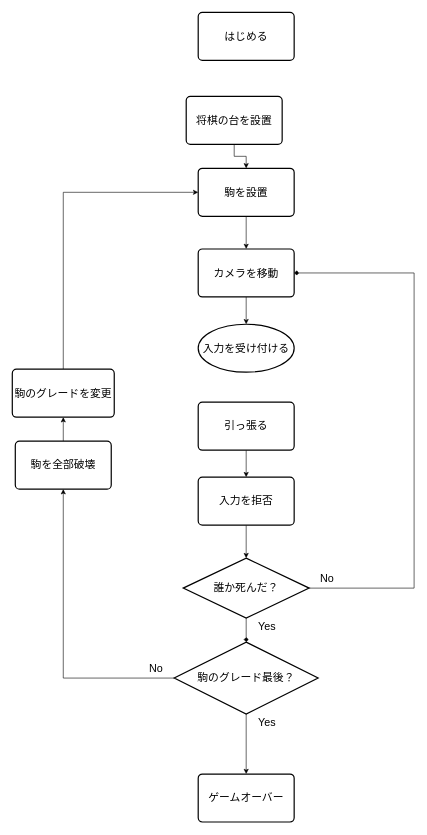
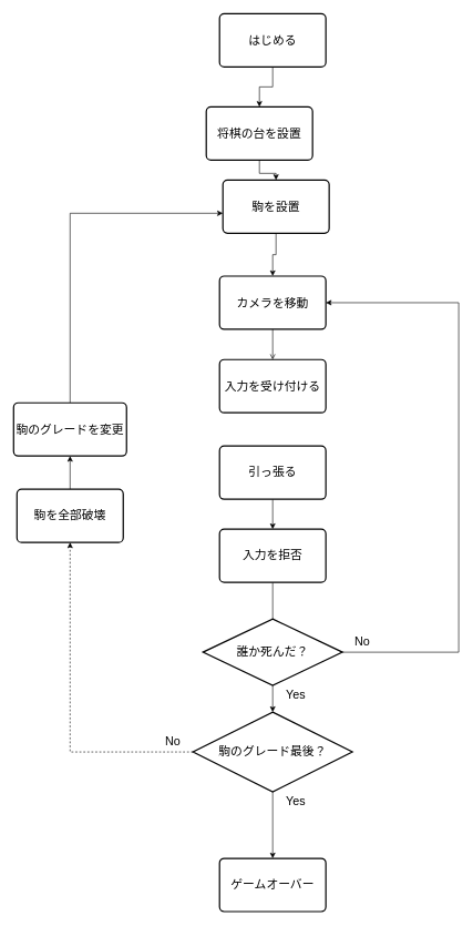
+ <mxCell id="2" style="edgeStyle=orthogonalEdgeStyle;rounded=0;orthogonalLoop=1;jettySize=auto;html=1;" edge="1" parent="1" source="3" target="5"><mxGeometry relative="1" as="geometry" /></mxCell>
- <mxCell id="7" value="&lt;span style=&quot;font-size: 18px;&quot;&gt;駒を設置&lt;/span&gt;" style="rounded=1;whiteSpace=wrap;html=1;absoluteArcSize=1;arcSize=14;strokeWidth=2;" vertex="1" parent="1"><mxGeometry x="330" y="280" width="160" height="80" as="geometry" /></mxCell>
+ <mxCell id="7" value="&lt;span style=&quot;font-size: 18px;&quot;&gt;駒を設置&lt;/span&gt;" style="rounded=1;whiteSpace=wrap;html=1;absoluteArcSize=1;arcSize=14;strokeWidth=2;" vertex="1" parent="1"><mxGeometry x="335" y="270" width="160" height="80" as="geometry" /></mxCell>
- <mxCell id="13" style="edgeStyle=orthogonalEdgeStyle;rounded=0;orthogonalLoop=1;jettySize=auto;html=1;endArrow=diamond;" edge="1" parent="1" source="15" target="9"><mxGeometry relative="1" as="geometry"><Array as="points"><mxPoint x="690" y="980" /><mxPoint x="690" y="454.5" /></Array></mxGeometry></mxCell>
+ <mxCell id="13" style="edgeStyle=orthogonalEdgeStyle;rounded=0;orthogonalLoop=1;jettySize=auto;html=1;" edge="1" parent="1" source="15" target="9"><mxGeometry relative="1" as="geometry"><Array as="points"><mxPoint x="690" y="980" /><mxPoint x="690" y="454.5" /></Array></mxGeometry></mxCell>
- <mxCell id="8" style="edgeStyle=orthogonalEdgeStyle;rounded=0;orthogonalLoop=1;jettySize=auto;html=1;" edge="1" parent="1" source="9" target="10"><mxGeometry relative="1" as="geometry" /></mxCell>
+ <mxCell id="8" style="edgeStyle=orthogonalEdgeStyle;rounded=0;orthogonalLoop=1;jettySize=auto;html=1;endArrow=open;" edge="1" parent="1" source="9" target="10"><mxGeometry relative="1" as="geometry" /></mxCell>
- <mxCell id="10" value="&lt;span style=&quot;font-size: 18px;&quot;&gt;入力を受け付ける&lt;/span&gt;" style="ellipse;whiteSpace=wrap;html=1;absoluteArcSize=1;arcSize=14;strokeWidth=2;" vertex="1" parent="1"><mxGeometry x="330" y="540" width="160" height="80" as="geometry" /></mxCell>
+ <mxCell id="10" value="&lt;span style=&quot;font-size: 18px;&quot;&gt;入力を受け付ける&lt;/span&gt;" style="rounded=1;whiteSpace=wrap;html=1;absoluteArcSize=1;arcSize=14;strokeWidth=2;" vertex="1" parent="1"><mxGeometry x="330" y="540" width="160" height="80" as="geometry" /></mxCell>
- <mxCell id="23" value="&lt;span style=&quot;font-size: 18px;&quot;&gt;駒のグレードを変更&lt;/span&gt;" style="rounded=1;whiteSpace=wrap;html=1;absoluteArcSize=1;arcSize=14;strokeWidth=2;" vertex="1" parent="1"><mxGeometry x="20" y="615" width="170" height="80" as="geometry" /></mxCell>
+ <mxCell id="23" value="&lt;span style=&quot;font-size: 18px;&quot;&gt;駒のグレードを変更&lt;/span&gt;" style="rounded=1;whiteSpace=wrap;html=1;absoluteArcSize=1;arcSize=14;strokeWidth=2;" vertex="1" parent="1"><mxGeometry x="20" y="605" width="170" height="80" as="geometry" /></mxCell>
- <mxCell id="18" style="edgeStyle=orthogonalEdgeStyle;rounded=0;orthogonalLoop=1;jettySize=auto;html=1;" edge="1" parent="1" source="19" target="15"><mxGeometry relative="1" as="geometry" /></mxCell>
+ <mxCell id="18" style="edgeStyle=orthogonalEdgeStyle;rounded=0;orthogonalLoop=1;jettySize=auto;html=1;endArrow=none;" edge="1" parent="1" source="19" target="15"><mxGeometry relative="1" as="geometry" /></mxCell>
- <mxCell id="14" style="edgeStyle=orthogonalEdgeStyle;rounded=0;orthogonalLoop=1;jettySize=auto;html=1;endArrow=diamond;" edge="1" parent="1" source="15" target="26"><mxGeometry relative="1" as="geometry" /></mxCell>
+ <mxCell id="14" style="edgeStyle=orthogonalEdgeStyle;rounded=0;orthogonalLoop=1;jettySize=auto;html=1;" edge="1" parent="1" source="15" target="26"><mxGeometry relative="1" as="geometry" /></mxCell>
- <mxCell id="24" style="edgeStyle=orthogonalEdgeStyle;rounded=0;orthogonalLoop=1;jettySize=auto;html=1;" edge="1" parent="1" source="26" target="21"><mxGeometry relative="1" as="geometry" /></mxCell>
+ <mxCell id="24" style="edgeStyle=orthogonalEdgeStyle;rounded=0;orthogonalLoop=1;jettySize=auto;html=1;dashed=1;" edge="1" parent="1" source="26" target="21"><mxGeometry relative="1" as="geometry" /></mxCell>
